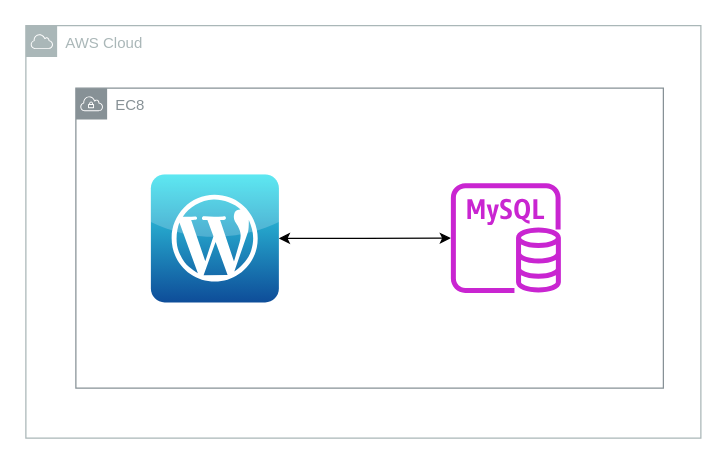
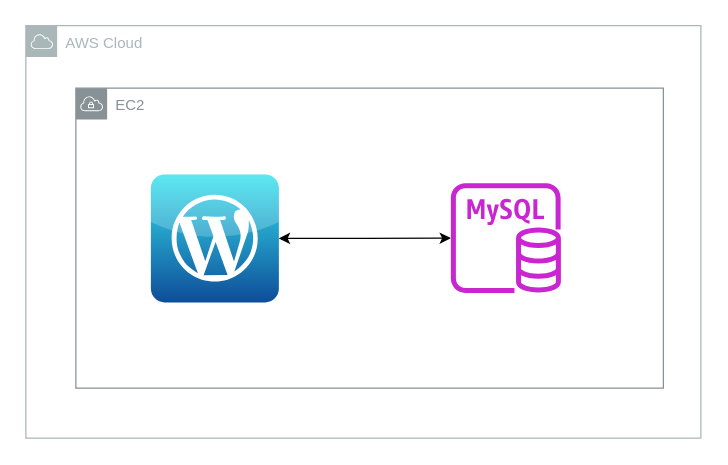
- <mxCell id="3" value="EC8" style="sketch=0;outlineConnect=0;gradientColor=none;html=1;whiteSpace=wrap;fontSize=12;fontStyle=0;shape=mxgraph.aws4.group;grIcon=mxgraph.aws4.group_vpc;strokeColor=#879196;fillColor=none;verticalAlign=top;align=left;spacingLeft=30;fontColor=#879196;dashed=0;" vertex="1" parent="1"><mxGeometry x="60" y="70" width="470" height="240" as="geometry" /></mxCell>
+ <mxCell id="3" value="EC2" style="sketch=0;outlineConnect=0;gradientColor=none;html=1;whiteSpace=wrap;fontSize=12;fontStyle=0;shape=mxgraph.aws4.group;grIcon=mxgraph.aws4.group_vpc;strokeColor=#879196;fillColor=none;verticalAlign=top;align=left;spacingLeft=30;fontColor=#879196;dashed=0;" vertex="1" parent="1"><mxGeometry x="60" y="70" width="470" height="240" as="geometry" /></mxCell>
